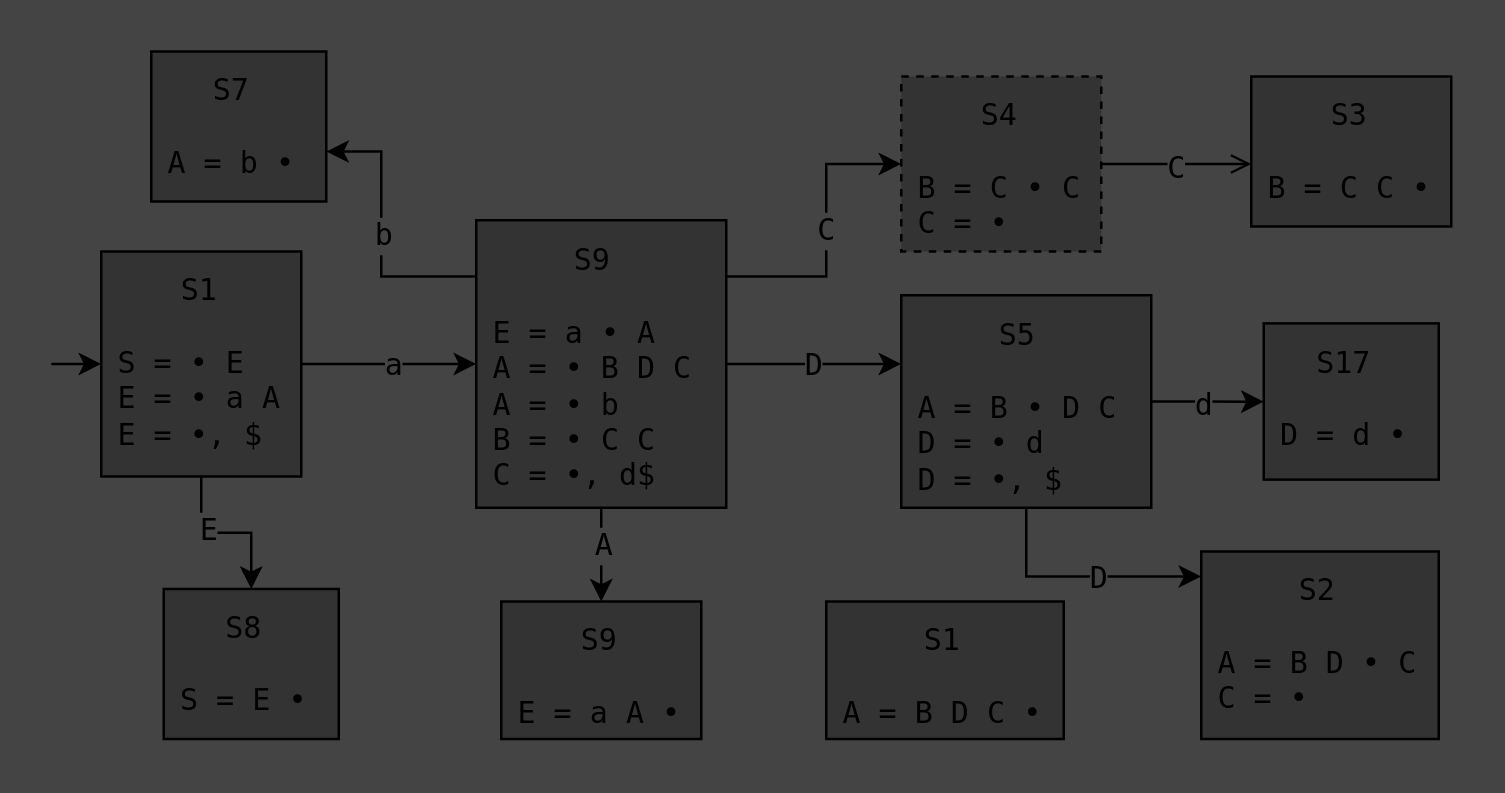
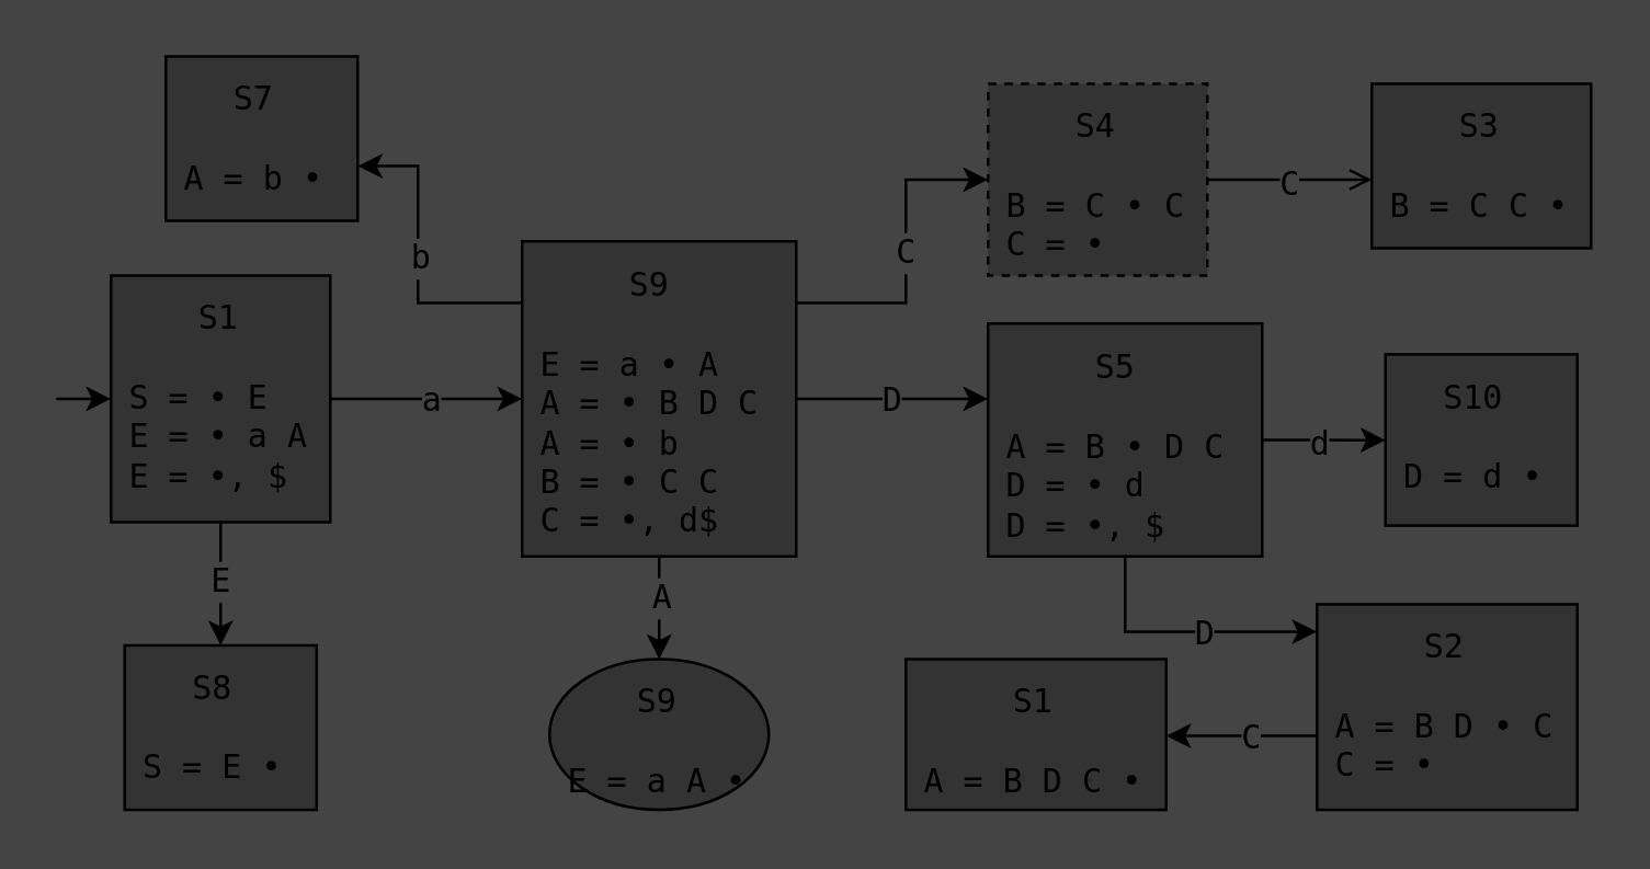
- <mxCell id="29" value="&lt;div style=&quot;text-align: center;&quot;&gt;S17&lt;/div&gt;&lt;div style=&quot;text-align: center;&quot;&gt;&lt;br&gt;&lt;/div&gt;&lt;div&gt;&lt;span style=&quot;background-color: initial;&quot;&gt;D = d&lt;/span&gt;&lt;span style=&quot;background-color: initial;&quot;&gt;&amp;nbsp;&lt;/span&gt;&lt;span style=&quot;background-color: initial;&quot;&gt;•&lt;br&gt;&lt;/span&gt;&lt;/div&gt;" style="rounded=0;whiteSpace=wrap;html=1;fontFamily=monospace;align=left;spacing=7;verticalAlign=top;spacingTop=-3;fillColor=#333333;fontColor=default;" vertex="1" parent="1"><mxGeometry x="505" y="128.75" width="70" height="62.5" as="geometry" /></mxCell>
+ <mxCell id="29" value="&lt;div style=&quot;text-align: center;&quot;&gt;S10&lt;/div&gt;&lt;div style=&quot;text-align: center;&quot;&gt;&lt;br&gt;&lt;/div&gt;&lt;div&gt;&lt;span style=&quot;background-color: initial;&quot;&gt;D = d&lt;/span&gt;&lt;span style=&quot;background-color: initial;&quot;&gt;&amp;nbsp;&lt;/span&gt;&lt;span style=&quot;background-color: initial;&quot;&gt;•&lt;br&gt;&lt;/span&gt;&lt;/div&gt;" style="rounded=0;whiteSpace=wrap;html=1;fontFamily=monospace;align=left;spacing=7;verticalAlign=top;spacingTop=-3;fillColor=#333333;fontColor=default;" vertex="1" parent="1"><mxGeometry x="505" y="128.75" width="70" height="62.5" as="geometry" /></mxCell>
- <mxCell id="7" value="&lt;div style=&quot;text-align: center;&quot;&gt;S8&lt;/div&gt;&lt;div&gt;&lt;br&gt;&lt;/div&gt;&lt;div&gt;S = E&amp;nbsp;&lt;span style=&quot;background-color: initial;&quot;&gt;•&lt;/span&gt;&lt;/div&gt;" style="rounded=0;whiteSpace=wrap;html=1;fontFamily=monospace;align=left;spacing=7;verticalAlign=top;spacingTop=-3;fillColor=#333333;" parent="1" vertex="1"><mxGeometry x="64.99" y="235" width="70.02" height="60" as="geometry" /></mxCell>
+ <mxCell id="7" value="&lt;div style=&quot;text-align: center;&quot;&gt;S8&lt;/div&gt;&lt;div&gt;&lt;br&gt;&lt;/div&gt;&lt;div&gt;S = E&amp;nbsp;&lt;span style=&quot;background-color: initial;&quot;&gt;•&lt;/span&gt;&lt;/div&gt;" style="rounded=0;whiteSpace=wrap;html=1;fontFamily=monospace;align=left;spacing=7;verticalAlign=top;spacingTop=-3;fillColor=#333333;" parent="1" vertex="1"><mxGeometry x="44.99" y="235" width="70.02" height="60" as="geometry" /></mxCell>
- <mxCell id="19" value="&lt;div style=&quot;text-align: center;&quot;&gt;S9&lt;/div&gt;&lt;div&gt;&lt;span style=&quot;background-color: initial;&quot;&gt;&lt;br&gt;&lt;/span&gt;&lt;/div&gt;&lt;div&gt;&lt;span style=&quot;background-color: initial;&quot;&gt;E =&lt;/span&gt;&lt;span style=&quot;background-color: initial;&quot;&gt;&amp;nbsp;a&lt;/span&gt;&lt;span style=&quot;background-color: initial;&quot;&gt;&amp;nbsp;A&lt;/span&gt;&lt;span style=&quot;background-color: initial;&quot;&gt;&amp;nbsp;&lt;/span&gt;&lt;span style=&quot;background-color: initial;&quot;&gt;•&lt;/span&gt;&lt;/div&gt;" style="rounded=0;whiteSpace=wrap;html=1;fontFamily=monospace;align=left;spacing=7;verticalAlign=top;spacingTop=-3;fillColor=#333333;fontColor=default;" vertex="1" parent="1"><mxGeometry x="200" y="240" width="80" height="55" as="geometry" /></mxCell>
+ <mxCell id="19" value="&lt;div style=&quot;text-align: center;&quot;&gt;S9&lt;/div&gt;&lt;div&gt;&lt;span style=&quot;background-color: initial;&quot;&gt;&lt;br&gt;&lt;/span&gt;&lt;/div&gt;&lt;div&gt;&lt;span style=&quot;background-color: initial;&quot;&gt;E =&lt;/span&gt;&lt;span style=&quot;background-color: initial;&quot;&gt;&amp;nbsp;a&lt;/span&gt;&lt;span style=&quot;background-color: initial;&quot;&gt;&amp;nbsp;A&lt;/span&gt;&lt;span style=&quot;background-color: initial;&quot;&gt;&amp;nbsp;&lt;/span&gt;&lt;span style=&quot;background-color: initial;&quot;&gt;•&lt;/span&gt;&lt;/div&gt;" style="ellipse;whiteSpace=wrap;html=1;fontFamily=monospace;align=left;spacing=7;verticalAlign=top;spacingTop=-3;fillColor=#333333;fontColor=default;" vertex="1" parent="1"><mxGeometry x="200" y="240" width="80" height="55" as="geometry" /></mxCell>
+ <mxCell id="30" style="edgeStyle=orthogonalEdgeStyle;rounded=0;orthogonalLoop=1;jettySize=auto;html=1;fontFamily=monospace;fontSize=12;fontColor=default;labelBackgroundColor=#444444;resizable=0;" edge="1" parent="1" source="32" target="33"><mxGeometry relative="1" as="geometry"><Array as="points"><mxPoint x="470" y="268" /><mxPoint x="470" y="268" /></Array></mxGeometry></mxCell>
+ <mxCell id="31" value="C" style="edgeLabel;html=1;align=center;verticalAlign=middle;resizable=0;points=[];rounded=0;strokeColor=default;spacing=10;fontFamily=monospace;fontSize=12;fontColor=default;labelBackgroundColor=#444444;fillColor=default;gradientColor=none;" vertex="1" connectable="0" parent="30"><mxGeometry x="-0.101" relative="1" as="geometry"><mxPoint as="offset" /></mxGeometry></mxCell>
